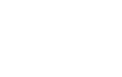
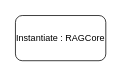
+ <mxCell id="2" value="Instantiate : RAGCore" style="rounded=1;whiteSpace=wrap;html=1;" vertex="1" parent="1"><mxGeometry x="20" y="20" width="120" height="60" as="geometry" /></mxCell>
